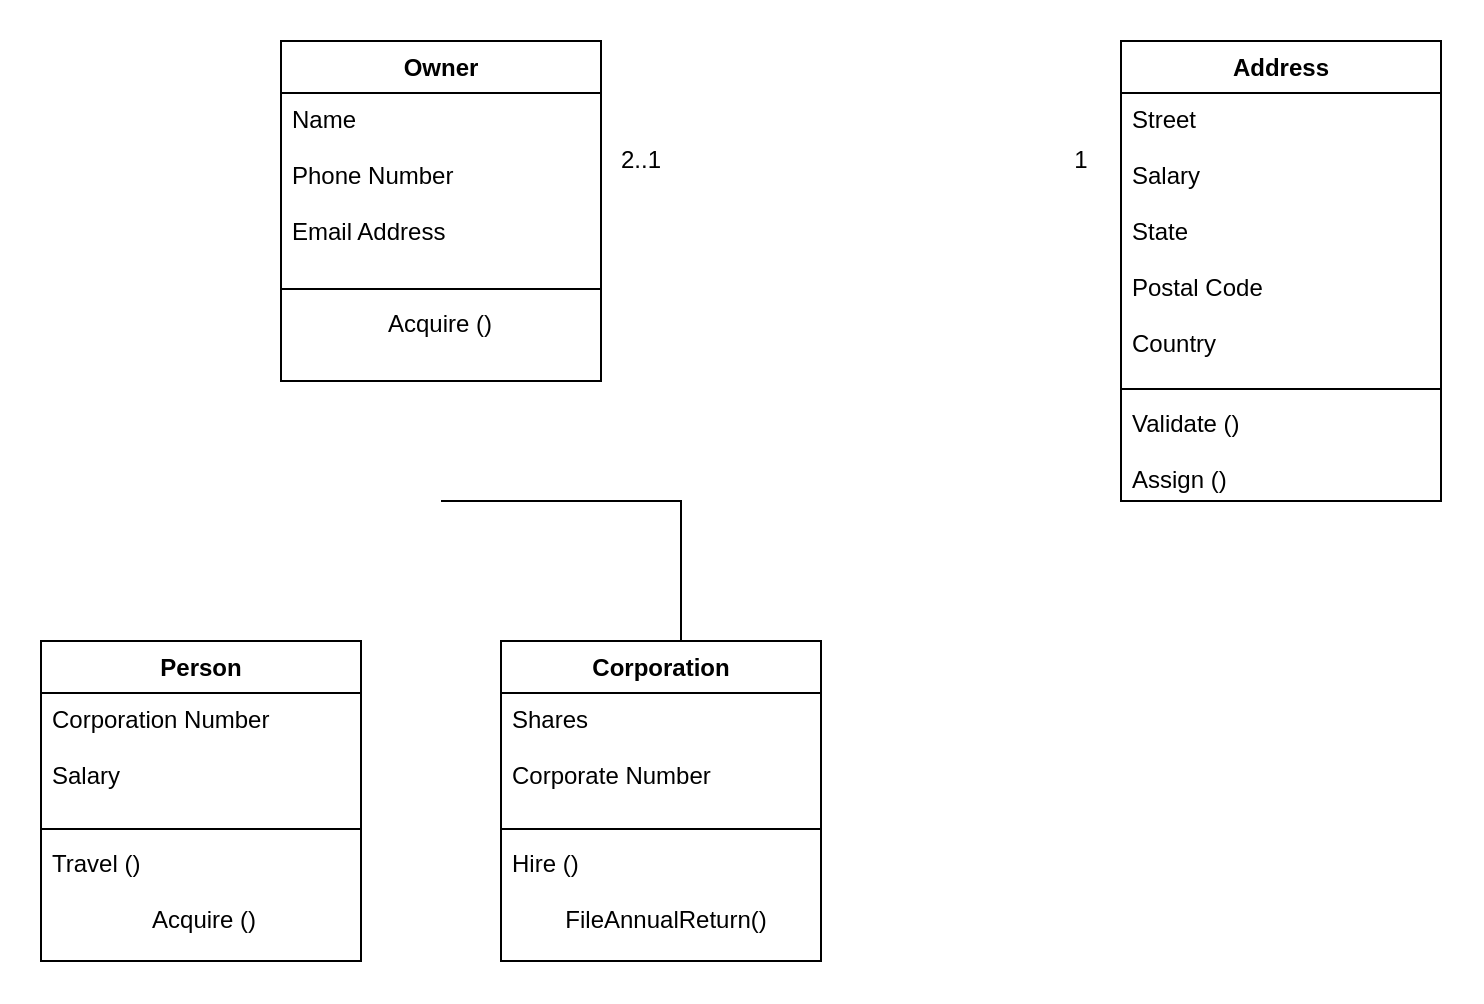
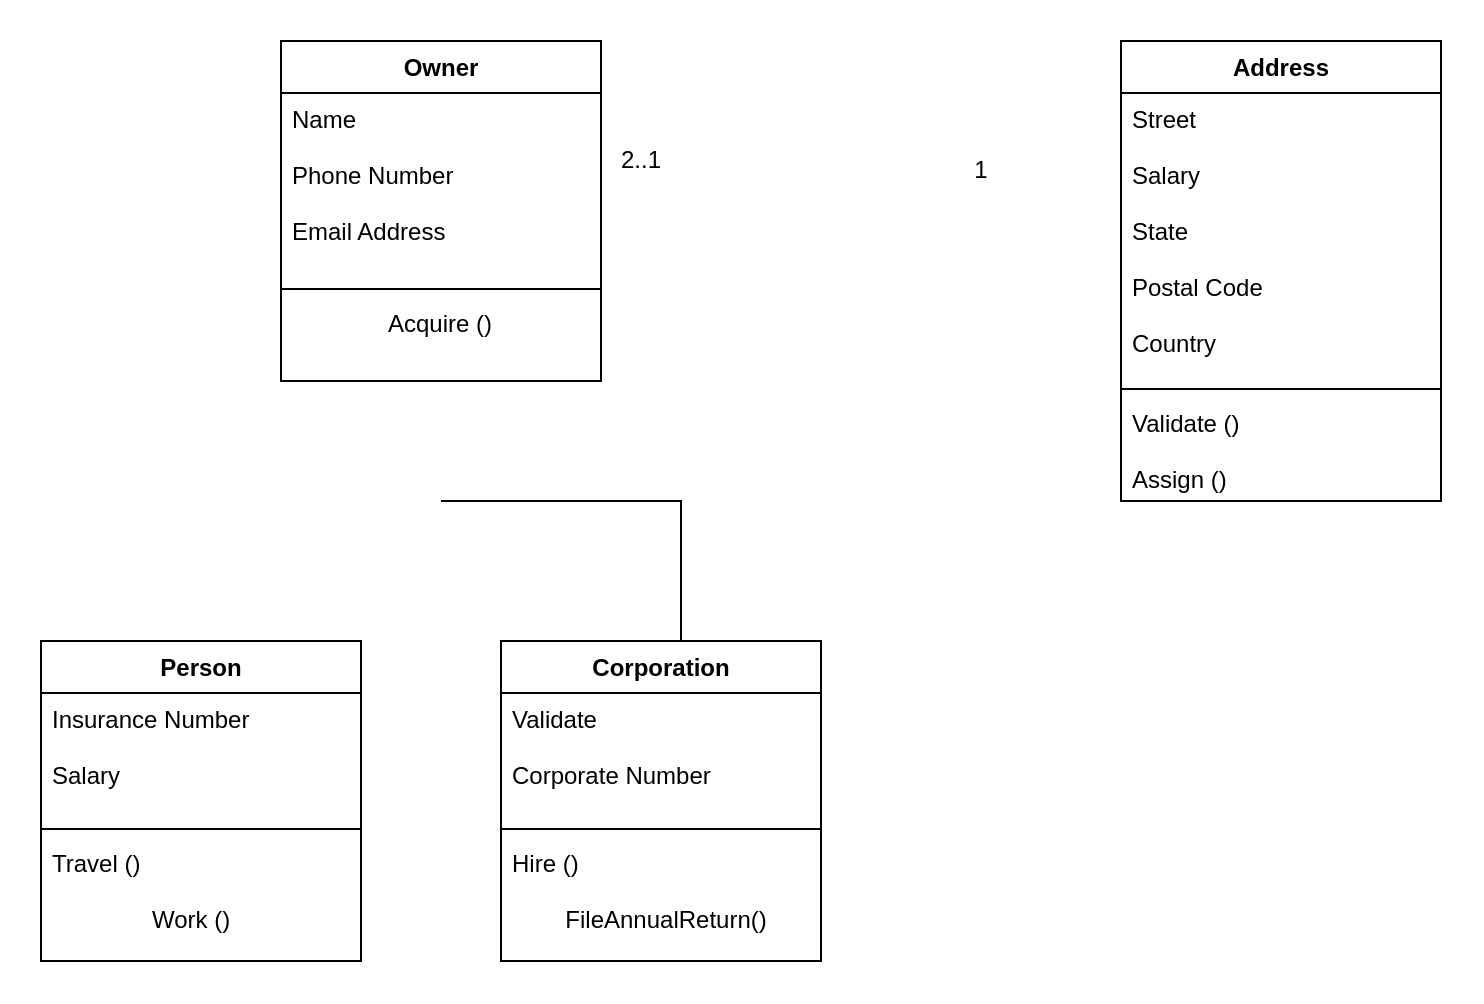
- <mxCell id="10" value="1" style="text;html=1;align=center;verticalAlign=middle;resizable=0;points=[];autosize=1;strokeColor=none;fillColor=none;" vertex="1" parent="1"><mxGeometry x="530" y="70" width="20" height="20" as="geometry" /></mxCell>
+ <mxCell id="10" value="1" style="text;html=1;align=center;verticalAlign=middle;resizable=0;points=[];autosize=1;strokeColor=none;fillColor=none;" vertex="1" parent="1"><mxGeometry x="480" y="75" width="20" height="20" as="geometry" /></mxCell>
- <mxCell id="13" value="Corporation Number&#10;&#10;Salary" style="text;strokeColor=none;fillColor=none;align=left;verticalAlign=top;spacingLeft=4;spacingRight=4;overflow=hidden;rotatable=0;points=[[0,0.5],[1,0.5]];portConstraint=eastwest;" vertex="1" parent="12"><mxGeometry y="26" width="160" height="64" as="geometry" /></mxCell>
+ <mxCell id="13" value="Insurance Number&#10;&#10;Salary" style="text;strokeColor=none;fillColor=none;align=left;verticalAlign=top;spacingLeft=4;spacingRight=4;overflow=hidden;rotatable=0;points=[[0,0.5],[1,0.5]];portConstraint=eastwest;" vertex="1" parent="12"><mxGeometry y="26" width="160" height="64" as="geometry" /></mxCell>
- <mxCell id="18" value="Shares&#10;&#10;Corporate Number" style="text;strokeColor=none;fillColor=none;align=left;verticalAlign=top;spacingLeft=4;spacingRight=4;overflow=hidden;rotatable=0;points=[[0,0.5],[1,0.5]];portConstraint=eastwest;" vertex="1" parent="17"><mxGeometry y="26" width="160" height="64" as="geometry" /></mxCell>
+ <mxCell id="18" value="Validate&#10;&#10;Corporate Number" style="text;strokeColor=none;fillColor=none;align=left;verticalAlign=top;spacingLeft=4;spacingRight=4;overflow=hidden;rotatable=0;points=[[0,0.5],[1,0.5]];portConstraint=eastwest;" vertex="1" parent="17"><mxGeometry y="26" width="160" height="64" as="geometry" /></mxCell>
- <mxCell id="15" value="Travel ()&#10;               &#10;               Acquire ()" style="text;strokeColor=none;fillColor=none;align=left;verticalAlign=top;spacingLeft=4;spacingRight=4;overflow=hidden;rotatable=0;points=[[0,0.5],[1,0.5]];portConstraint=eastwest;" vertex="1" parent="12"><mxGeometry y="98" width="160" height="62" as="geometry" /></mxCell>
+ <mxCell id="15" value="Travel ()&#10;               &#10;               Work ()" style="text;strokeColor=none;fillColor=none;align=left;verticalAlign=top;spacingLeft=4;spacingRight=4;overflow=hidden;rotatable=0;points=[[0,0.5],[1,0.5]];portConstraint=eastwest;" vertex="1" parent="12"><mxGeometry y="98" width="160" height="62" as="geometry" /></mxCell>
